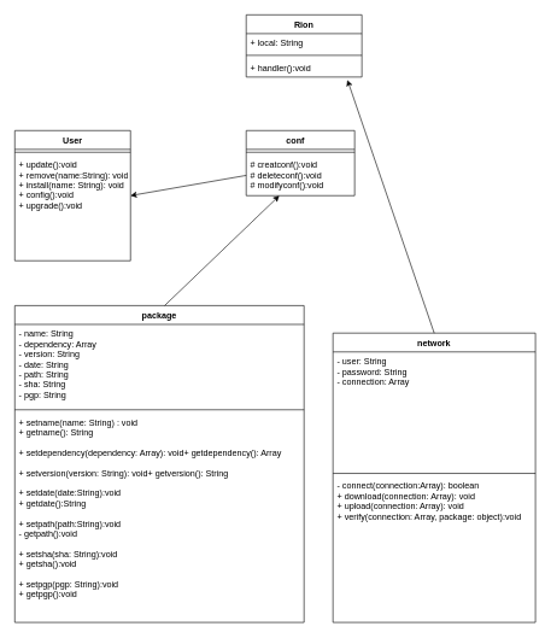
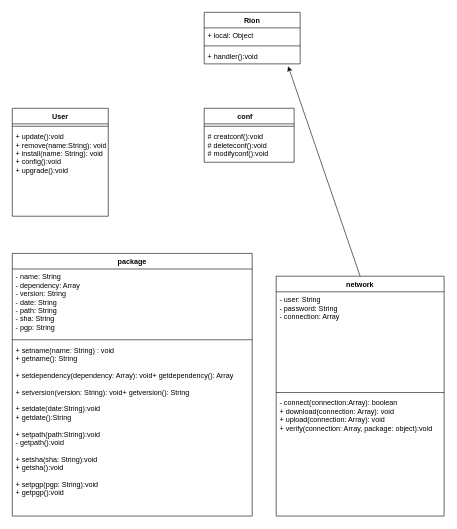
- <mxCell id="12" value="+ local: String" style="text;strokeColor=none;fillColor=none;align=left;verticalAlign=top;spacingLeft=4;spacingRight=4;overflow=hidden;rotatable=0;points=[[0,0.5],[1,0.5]];portConstraint=eastwest;" parent="11" vertex="1"><mxGeometry y="26" width="160" height="26" as="geometry" /></mxCell>
+ <mxCell id="12" value="+ local: Object" style="text;strokeColor=none;fillColor=none;align=left;verticalAlign=top;spacingLeft=4;spacingRight=4;overflow=hidden;rotatable=0;points=[[0,0.5],[1,0.5]];portConstraint=eastwest;" parent="11" vertex="1"><mxGeometry y="26" width="160" height="26" as="geometry" /></mxCell>
- <mxCell id="23" value="" style="endArrow=classic;html=1;rounded=0;exitX=0;exitY=0.5;exitDx=0;exitDy=0;entryX=1;entryY=0.5;entryDx=0;entryDy=0;" edge="1" parent="1" source="18" target="20"><mxGeometry width="50" height="50" relative="1" as="geometry"><mxPoint x="330" y="380" as="sourcePoint" /><mxPoint x="380" y="330" as="targetPoint" /></mxGeometry></mxCell>
- <mxCell id="19" value="" style="endArrow=classic;html=1;rounded=0;exitX=0.518;exitY=0;exitDx=0;exitDy=0;exitPerimeter=0;" edge="1" parent="1" source="2" target="18"><mxGeometry width="50" height="50" relative="1" as="geometry"><mxPoint x="330" y="440" as="sourcePoint" /><mxPoint x="390" y="360" as="targetPoint" /></mxGeometry></mxCell>
